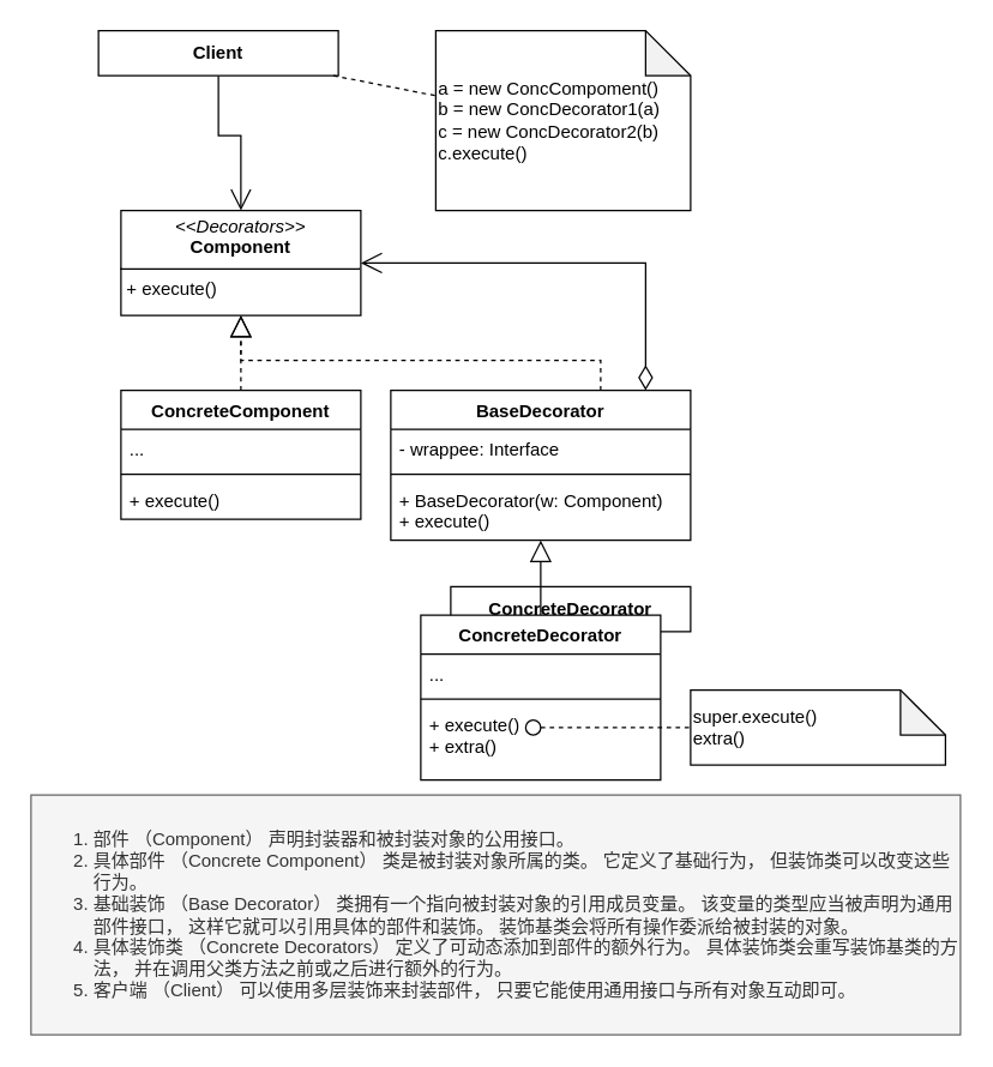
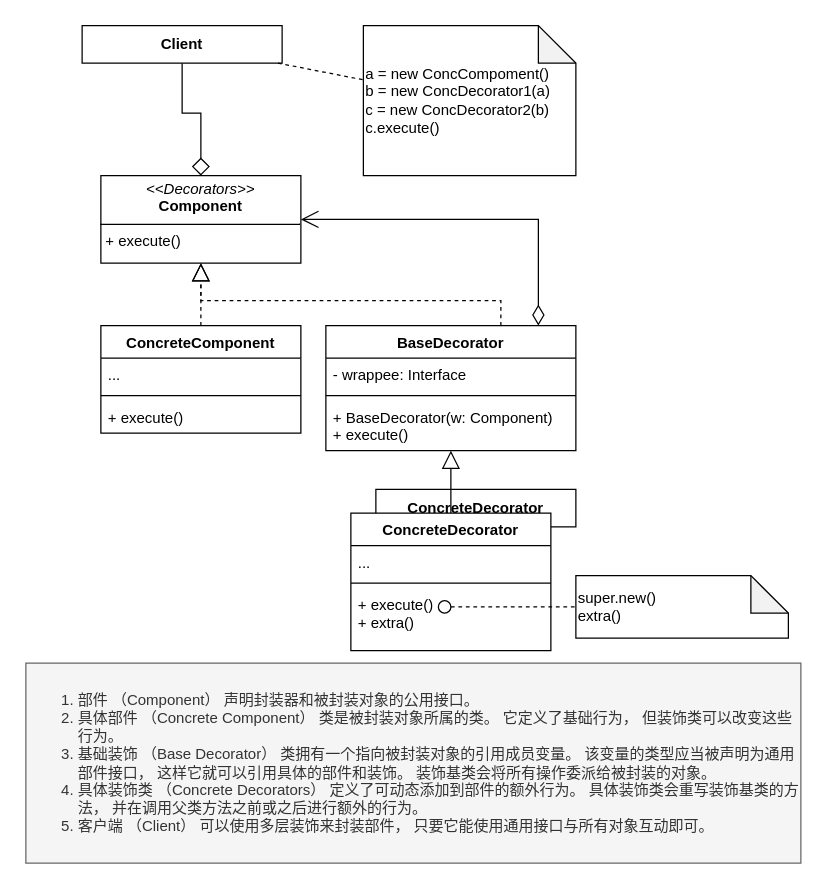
- <mxCell id="24" value="" style="edgeStyle=orthogonalEdgeStyle;rounded=0;orthogonalLoop=1;jettySize=auto;html=1;endArrow=open;endFill=0;endSize=12;" edge="1" parent="1" source="25" target="3"><mxGeometry relative="1" as="geometry" /></mxCell>
+ <mxCell id="24" value="" style="edgeStyle=orthogonalEdgeStyle;rounded=0;orthogonalLoop=1;jettySize=auto;html=1;endArrow=diamond;endFill=0;endSize=12;" edge="1" parent="1" source="25" target="3"><mxGeometry relative="1" as="geometry" /></mxCell>
- <mxCell id="22" value="super.execute()&lt;div&gt;extra()&lt;/div&gt;" style="shape=note;whiteSpace=wrap;html=1;backgroundOutline=1;darkOpacity=0.05;align=left;" vertex="1" parent="1"><mxGeometry x="460" y="460" width="170" height="50" as="geometry" /></mxCell>
+ <mxCell id="22" value="super.new()&lt;div&gt;extra()&lt;/div&gt;" style="shape=note;whiteSpace=wrap;html=1;backgroundOutline=1;darkOpacity=0.05;align=left;" vertex="1" parent="1"><mxGeometry x="460" y="460" width="170" height="50" as="geometry" /></mxCell>
